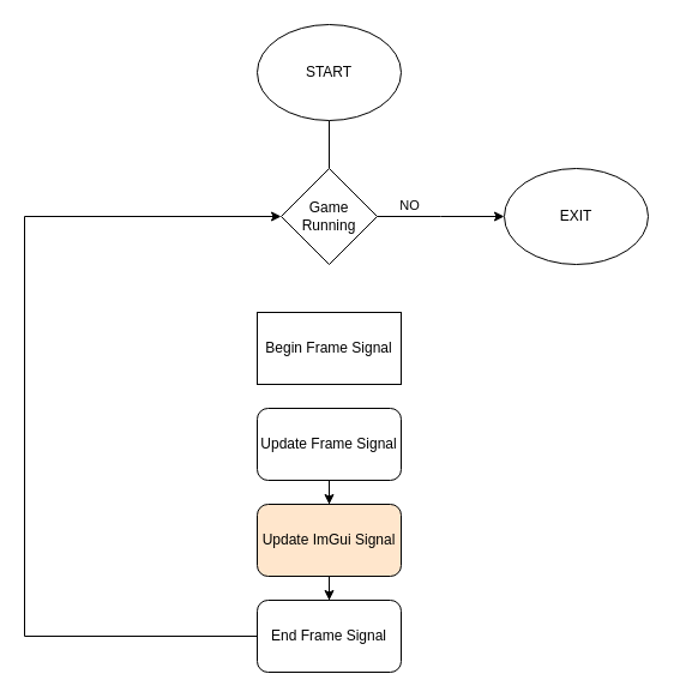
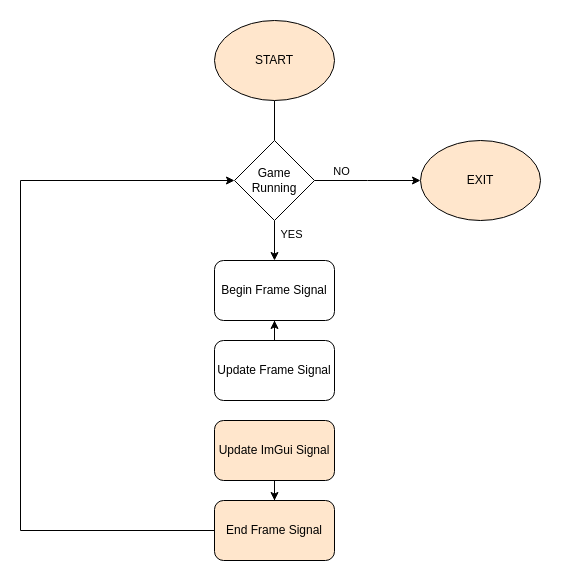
- <mxCell id="3" value="START" style="ellipse;whiteSpace=wrap;html=1;" vertex="1" parent="1"><mxGeometry x="214" y="20" width="120" height="80" as="geometry" /></mxCell>
+ <mxCell id="3" value="START" style="ellipse;whiteSpace=wrap;html=1;fillColor=#ffe6cc;" vertex="1" parent="1"><mxGeometry x="214" y="20" width="120" height="80" as="geometry" /></mxCell>
- <mxCell id="10" value="EXIT" style="ellipse;whiteSpace=wrap;html=1;" vertex="1" parent="1"><mxGeometry x="420" y="140" width="120" height="80" as="geometry" /></mxCell>
+ <mxCell id="10" value="EXIT" style="ellipse;whiteSpace=wrap;html=1;fillColor=#ffe6cc;" vertex="1" parent="1"><mxGeometry x="420" y="140" width="120" height="80" as="geometry" /></mxCell>
+ <mxCell id="5" style="edgeStyle=orthogonalEdgeStyle;rounded=0;orthogonalLoop=1;jettySize=auto;html=1;entryX=0.5;entryY=0;entryDx=0;entryDy=0;" edge="1" parent="1" source="9" target="4"><mxGeometry relative="1" as="geometry" /></mxCell>
+ <mxCell id="6" value="YES" style="edgeLabel;html=1;align=center;verticalAlign=middle;resizable=0;points=[];" vertex="1" connectable="0" parent="5"><mxGeometry x="-0.364" y="1" relative="1" as="geometry"><mxPoint x="15" as="offset" /></mxGeometry></mxCell>
- <mxCell id="4" value="Begin Frame Signal" style="whiteSpace=wrap;html=1;rounded=0;" vertex="1" parent="1"><mxGeometry x="214" y="260" width="120" height="60" as="geometry" /></mxCell>
+ <mxCell id="4" value="Begin Frame Signal" style="rounded=1;whiteSpace=wrap;html=1;" vertex="1" parent="1"><mxGeometry x="214" y="260" width="120" height="60" as="geometry" /></mxCell>
- <mxCell id="11" style="edgeStyle=orthogonalEdgeStyle;rounded=0;orthogonalLoop=1;jettySize=auto;html=1;entryX=0.5;entryY=0;entryDx=0;entryDy=0;" edge="1" parent="1" source="12" target="16"><mxGeometry relative="1" as="geometry" /></mxCell>
+ <mxCell id="11" style="edgeStyle=orthogonalEdgeStyle;rounded=0;orthogonalLoop=1;jettySize=auto;html=1;" edge="1" parent="1" source="12" target="4"><mxGeometry relative="1" as="geometry" /></mxCell>
- <mxCell id="14" value="End Frame Signal" style="rounded=1;whiteSpace=wrap;html=1;" vertex="1" parent="1"><mxGeometry x="214" y="500" width="120" height="60" as="geometry" /></mxCell>
+ <mxCell id="14" value="End Frame Signal" style="rounded=1;whiteSpace=wrap;html=1;fillColor=#ffe6cc;" vertex="1" parent="1"><mxGeometry x="214" y="500" width="120" height="60" as="geometry" /></mxCell>
